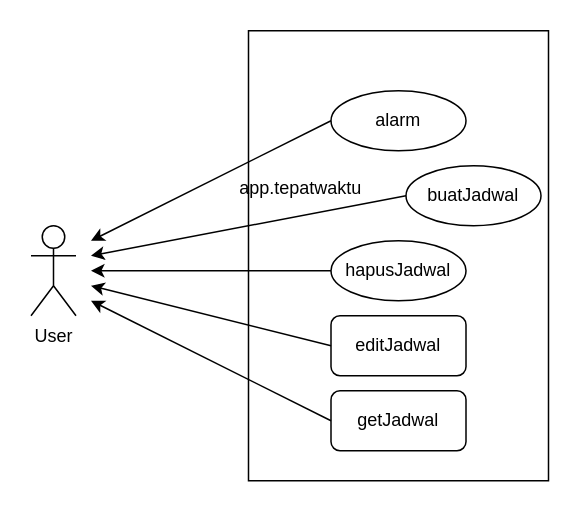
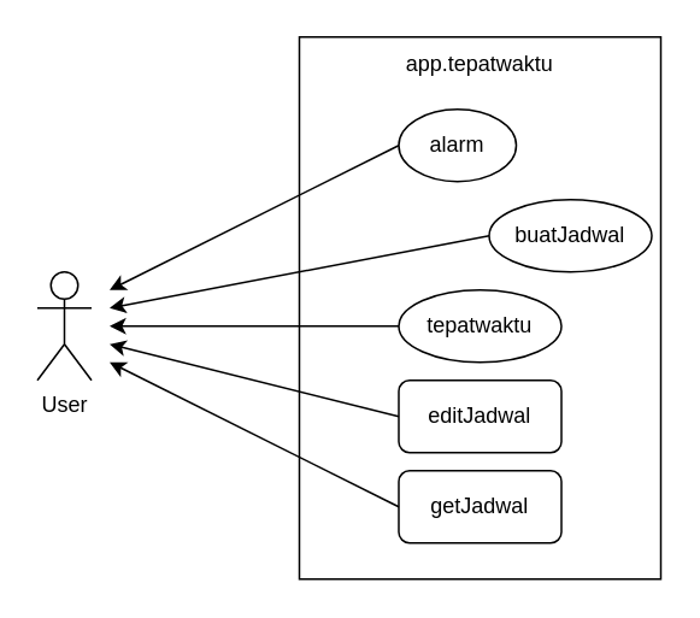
- <mxCell id="8" value="alarm" style="ellipse;whiteSpace=wrap;html=1;" vertex="1" parent="1"><mxGeometry x="220" y="60" width="90" height="40" as="geometry" /></mxCell>
+ <mxCell id="8" value="alarm" style="ellipse;whiteSpace=wrap;html=1;" vertex="1" parent="1"><mxGeometry x="220" y="60" width="65" height="40" as="geometry" /></mxCell>
- <mxCell id="9" value="app.tepatwaktu" style="text;html=1;strokeColor=none;fillColor=none;align=center;verticalAlign=middle;whiteSpace=wrap;rounded=0;" vertex="1" parent="1"><mxGeometry x="170" y="110" width="60" height="30" as="geometry" /></mxCell>
+ <mxCell id="9" value="app.tepatwaktu" style="text;html=1;strokeColor=none;fillColor=none;align=center;verticalAlign=middle;whiteSpace=wrap;rounded=0;" vertex="1" parent="1"><mxGeometry x="235" y="20" width="60" height="30" as="geometry" /></mxCell>
- <mxCell id="4" value="hapusJadwal" style="ellipse;whiteSpace=wrap;html=1;" vertex="1" parent="1"><mxGeometry x="220" y="160" width="90" height="40" as="geometry" /></mxCell>
+ <mxCell id="4" value="tepatwaktu" style="ellipse;whiteSpace=wrap;html=1;" vertex="1" parent="1"><mxGeometry x="220" y="160" width="90" height="40" as="geometry" /></mxCell>
